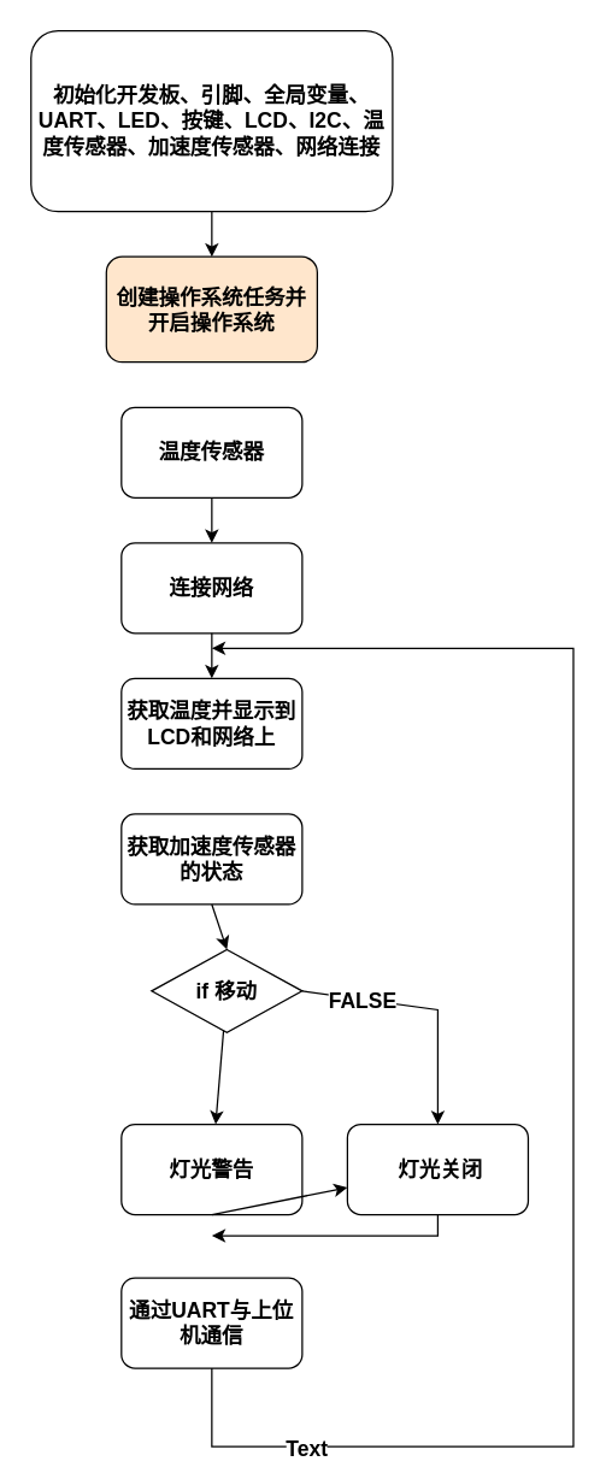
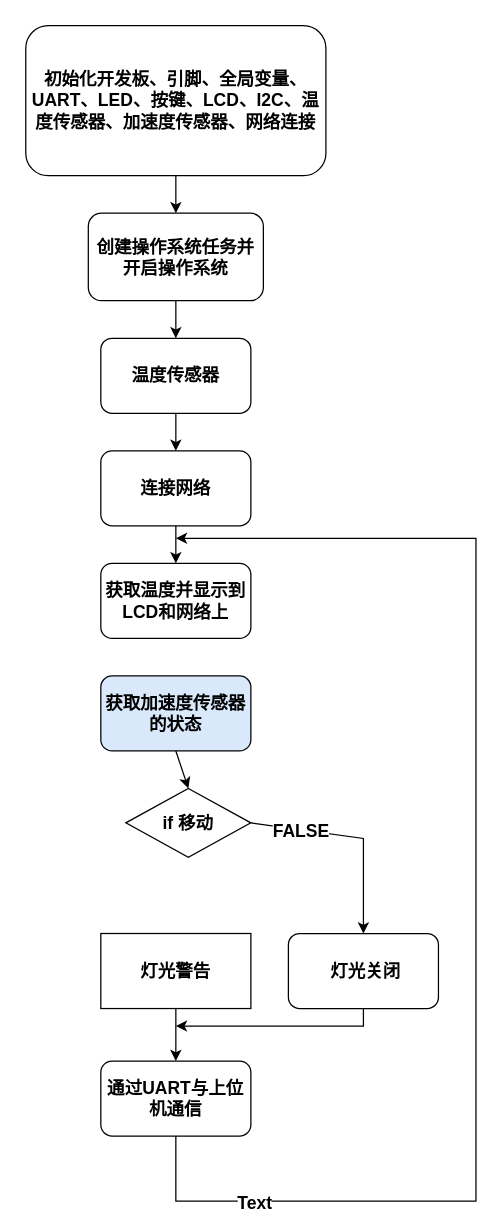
- <mxCell id="3" value="创建操作系统任务并开启操作系统" style="rounded=1;whiteSpace=wrap;html=1;spacing=4;fontSize=14;fontStyle=1;labelBorderColor=none;fillColor=#ffe6cc;" vertex="1" parent="1"><mxGeometry x="70" y="170" width="140" height="70" as="geometry" /></mxCell>
+ <mxCell id="3" value="创建操作系统任务并开启操作系统" style="rounded=1;whiteSpace=wrap;html=1;spacing=4;fontSize=14;fontStyle=1;labelBorderColor=none;" vertex="1" parent="1"><mxGeometry x="70" y="170" width="140" height="70" as="geometry" /></mxCell>
+ <mxCell id="12" value="" style="endArrow=classic;html=1;rounded=0;exitX=0.5;exitY=1;exitDx=0;exitDy=0;entryX=0.5;entryY=0;entryDx=0;entryDy=0;spacing=4;fontSize=14;fontStyle=1;labelBorderColor=none;" edge="1" parent="1" source="3" target="4"><mxGeometry width="50" height="50" relative="1" as="geometry"><mxPoint x="210" y="310" as="sourcePoint" /><mxPoint x="260" y="260" as="targetPoint" /></mxGeometry></mxCell>
- <mxCell id="7" value="获取加速度传感器的状态" style="rounded=1;whiteSpace=wrap;html=1;spacing=4;fontSize=14;fontStyle=1;labelBorderColor=none;" vertex="1" parent="1"><mxGeometry x="80" y="540" width="120" height="60" as="geometry" /></mxCell>
+ <mxCell id="7" value="获取加速度传感器的状态" style="rounded=1;whiteSpace=wrap;html=1;spacing=4;fontSize=14;fontStyle=1;labelBorderColor=none;fillColor=#dae8fc;" vertex="1" parent="1"><mxGeometry x="80" y="540" width="120" height="60" as="geometry" /></mxCell>
- <mxCell id="16" value="" style="endArrow=classic;html=1;rounded=0;strokeWidth=1;spacing=4;fontSize=14;fontStyle=1;labelBorderColor=none;" edge="1" parent="1" source="8" target="9"><mxGeometry width="50" height="50" relative="1" as="geometry"><mxPoint x="190" y="290" as="sourcePoint" /><mxPoint x="190" y="320" as="targetPoint" /></mxGeometry></mxCell>
- <mxCell id="9" value="灯光警告" style="rounded=1;whiteSpace=wrap;html=1;spacing=4;fontSize=14;fontStyle=1;labelBorderColor=none;" vertex="1" parent="1"><mxGeometry x="80" y="746" width="120" height="60" as="geometry" /></mxCell>
+ <mxCell id="9" value="灯光警告" style="whiteSpace=wrap;html=1;spacing=4;fontSize=14;fontStyle=1;labelBorderColor=none;rounded=0;" vertex="1" parent="1"><mxGeometry x="80" y="746" width="120" height="60" as="geometry" /></mxCell>
- <mxCell id="20" value="" style="endArrow=classic;html=1;rounded=0;exitX=0.5;exitY=1;exitDx=0;exitDy=0;spacing=4;fontSize=14;fontStyle=1;labelBorderColor=none;" edge="1" parent="1" source="9" target="10"><mxGeometry width="50" height="50" relative="1" as="geometry"><mxPoint x="210" y="310" as="sourcePoint" /><mxPoint x="210" y="340" as="targetPoint" /></mxGeometry></mxCell>
+ <mxCell id="20" value="" style="endArrow=classic;html=1;rounded=0;exitX=0.5;exitY=1;exitDx=0;exitDy=0;entryX=0.5;entryY=0;entryDx=0;entryDy=0;spacing=4;fontSize=14;fontStyle=1;labelBorderColor=none;" edge="1" parent="1" source="9" target="19"><mxGeometry width="50" height="50" relative="1" as="geometry"><mxPoint x="210" y="310" as="sourcePoint" /><mxPoint x="210" y="340" as="targetPoint" /></mxGeometry></mxCell>
